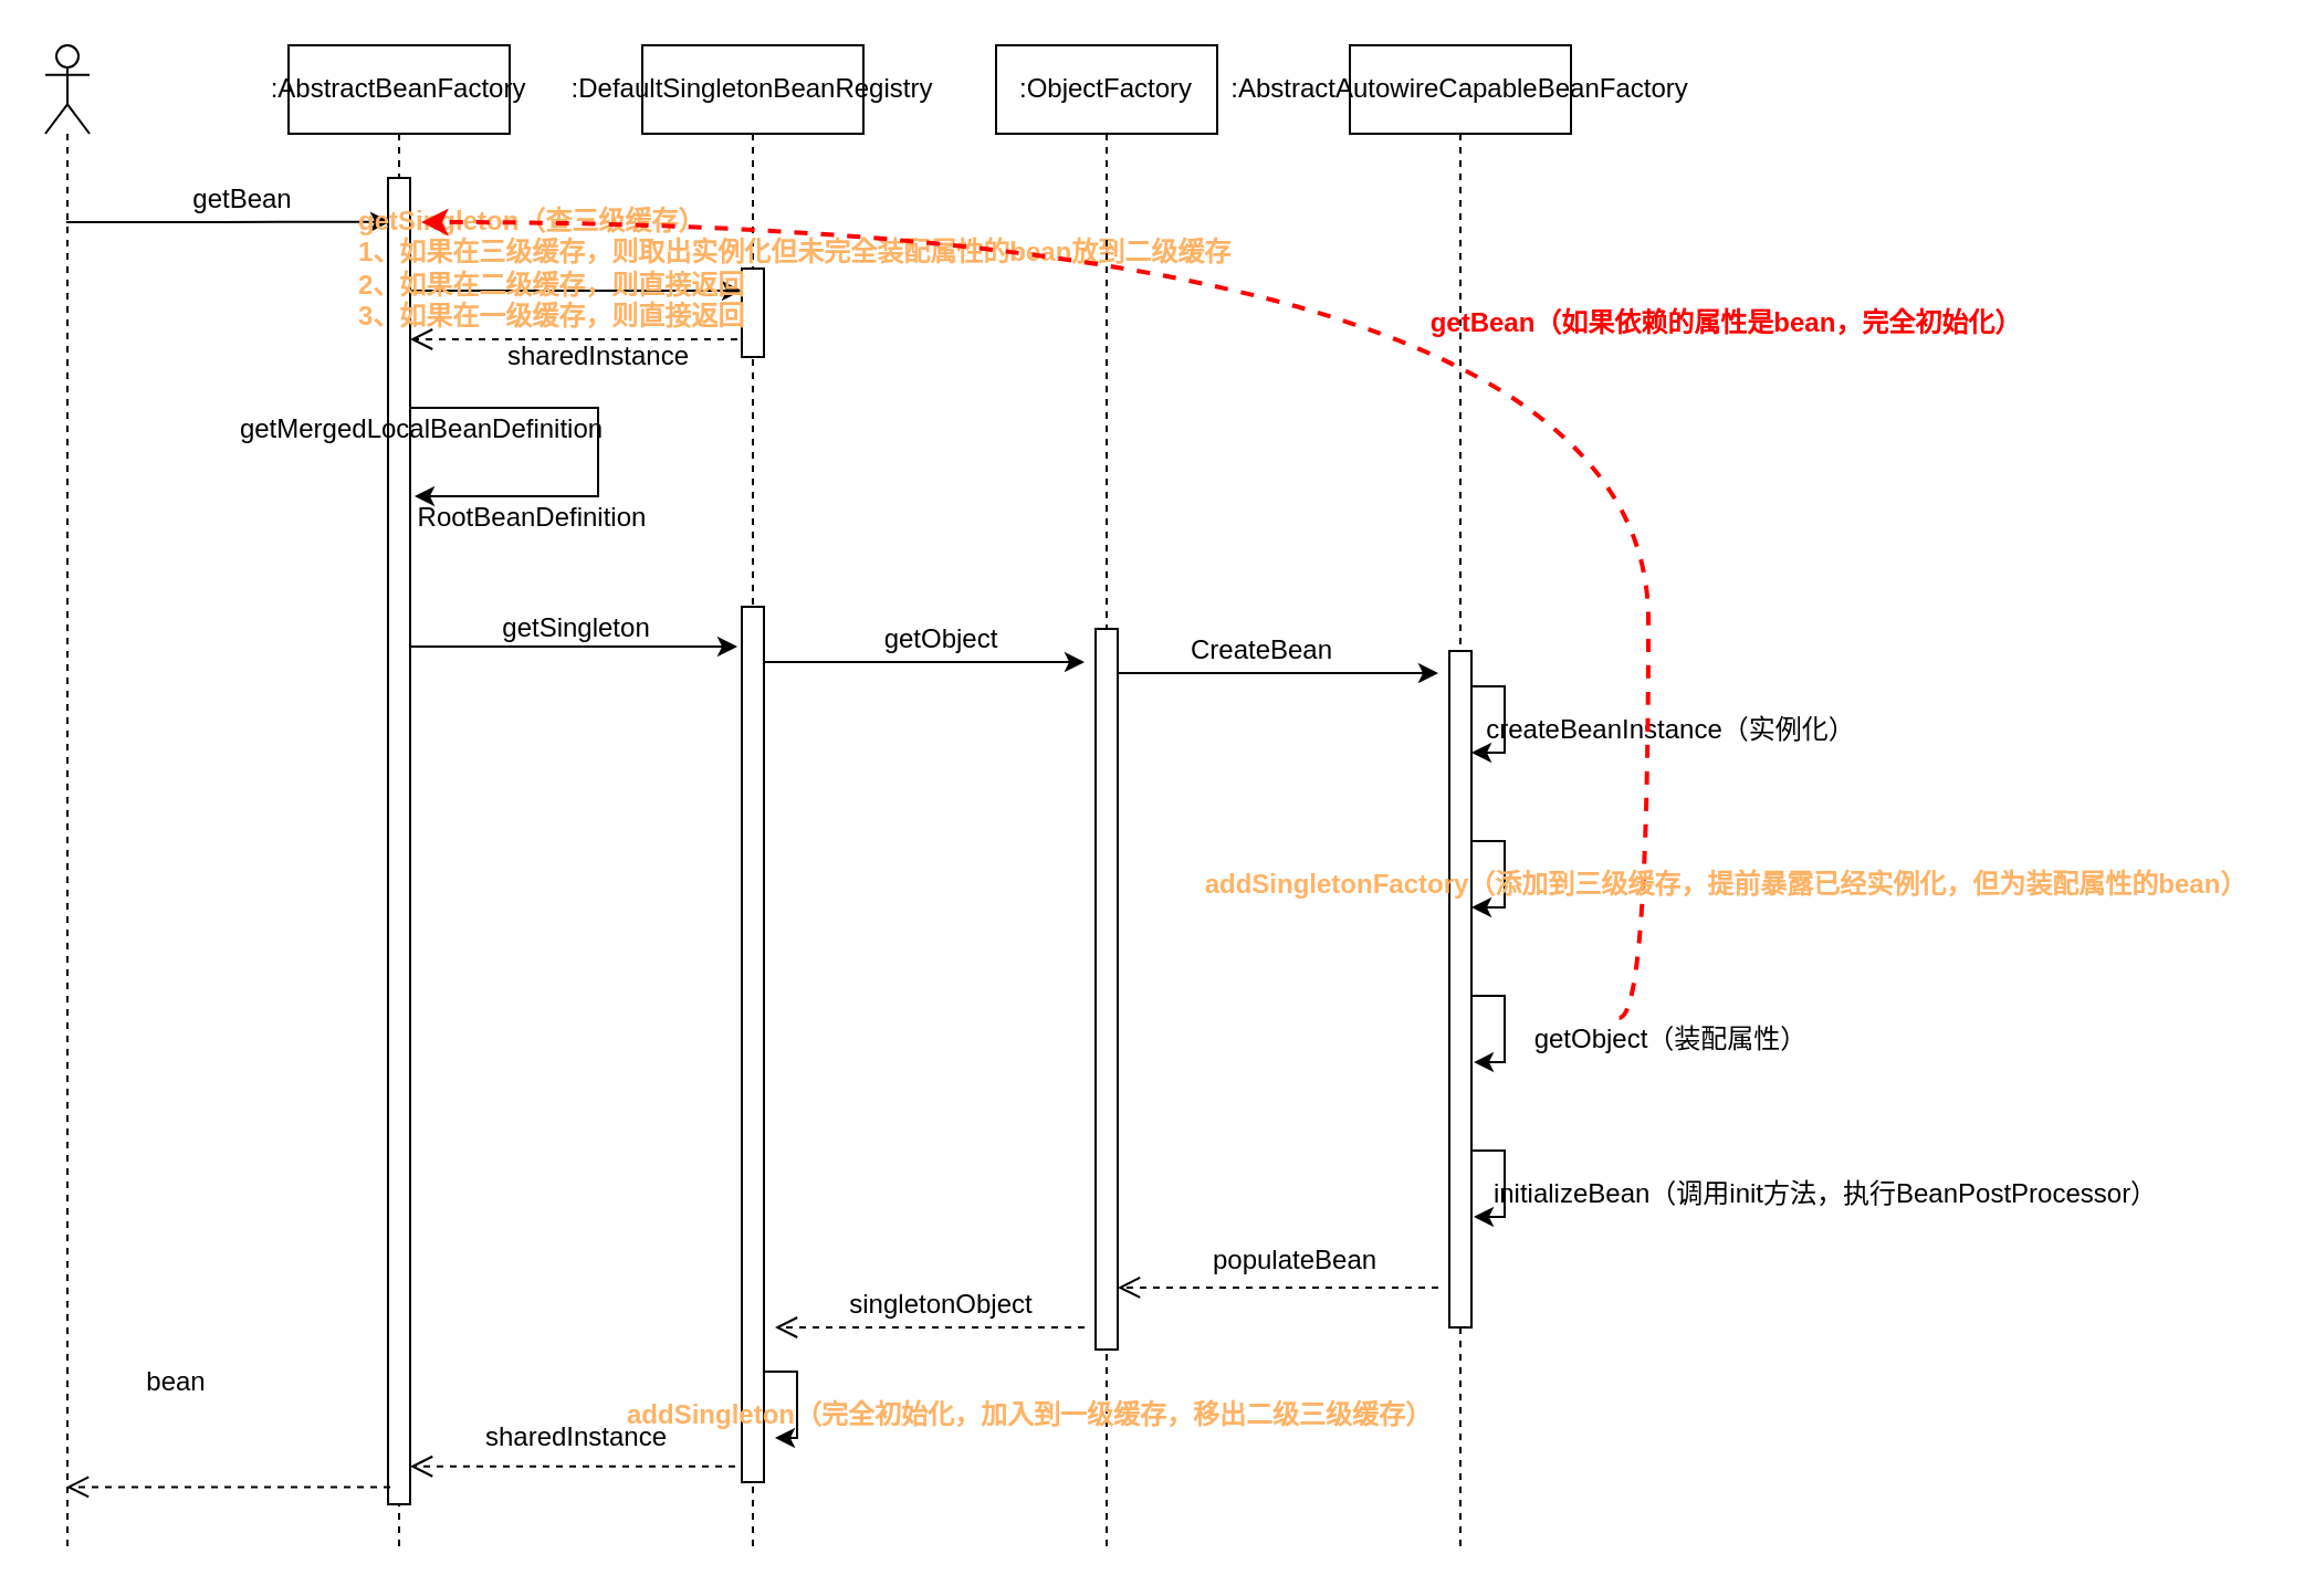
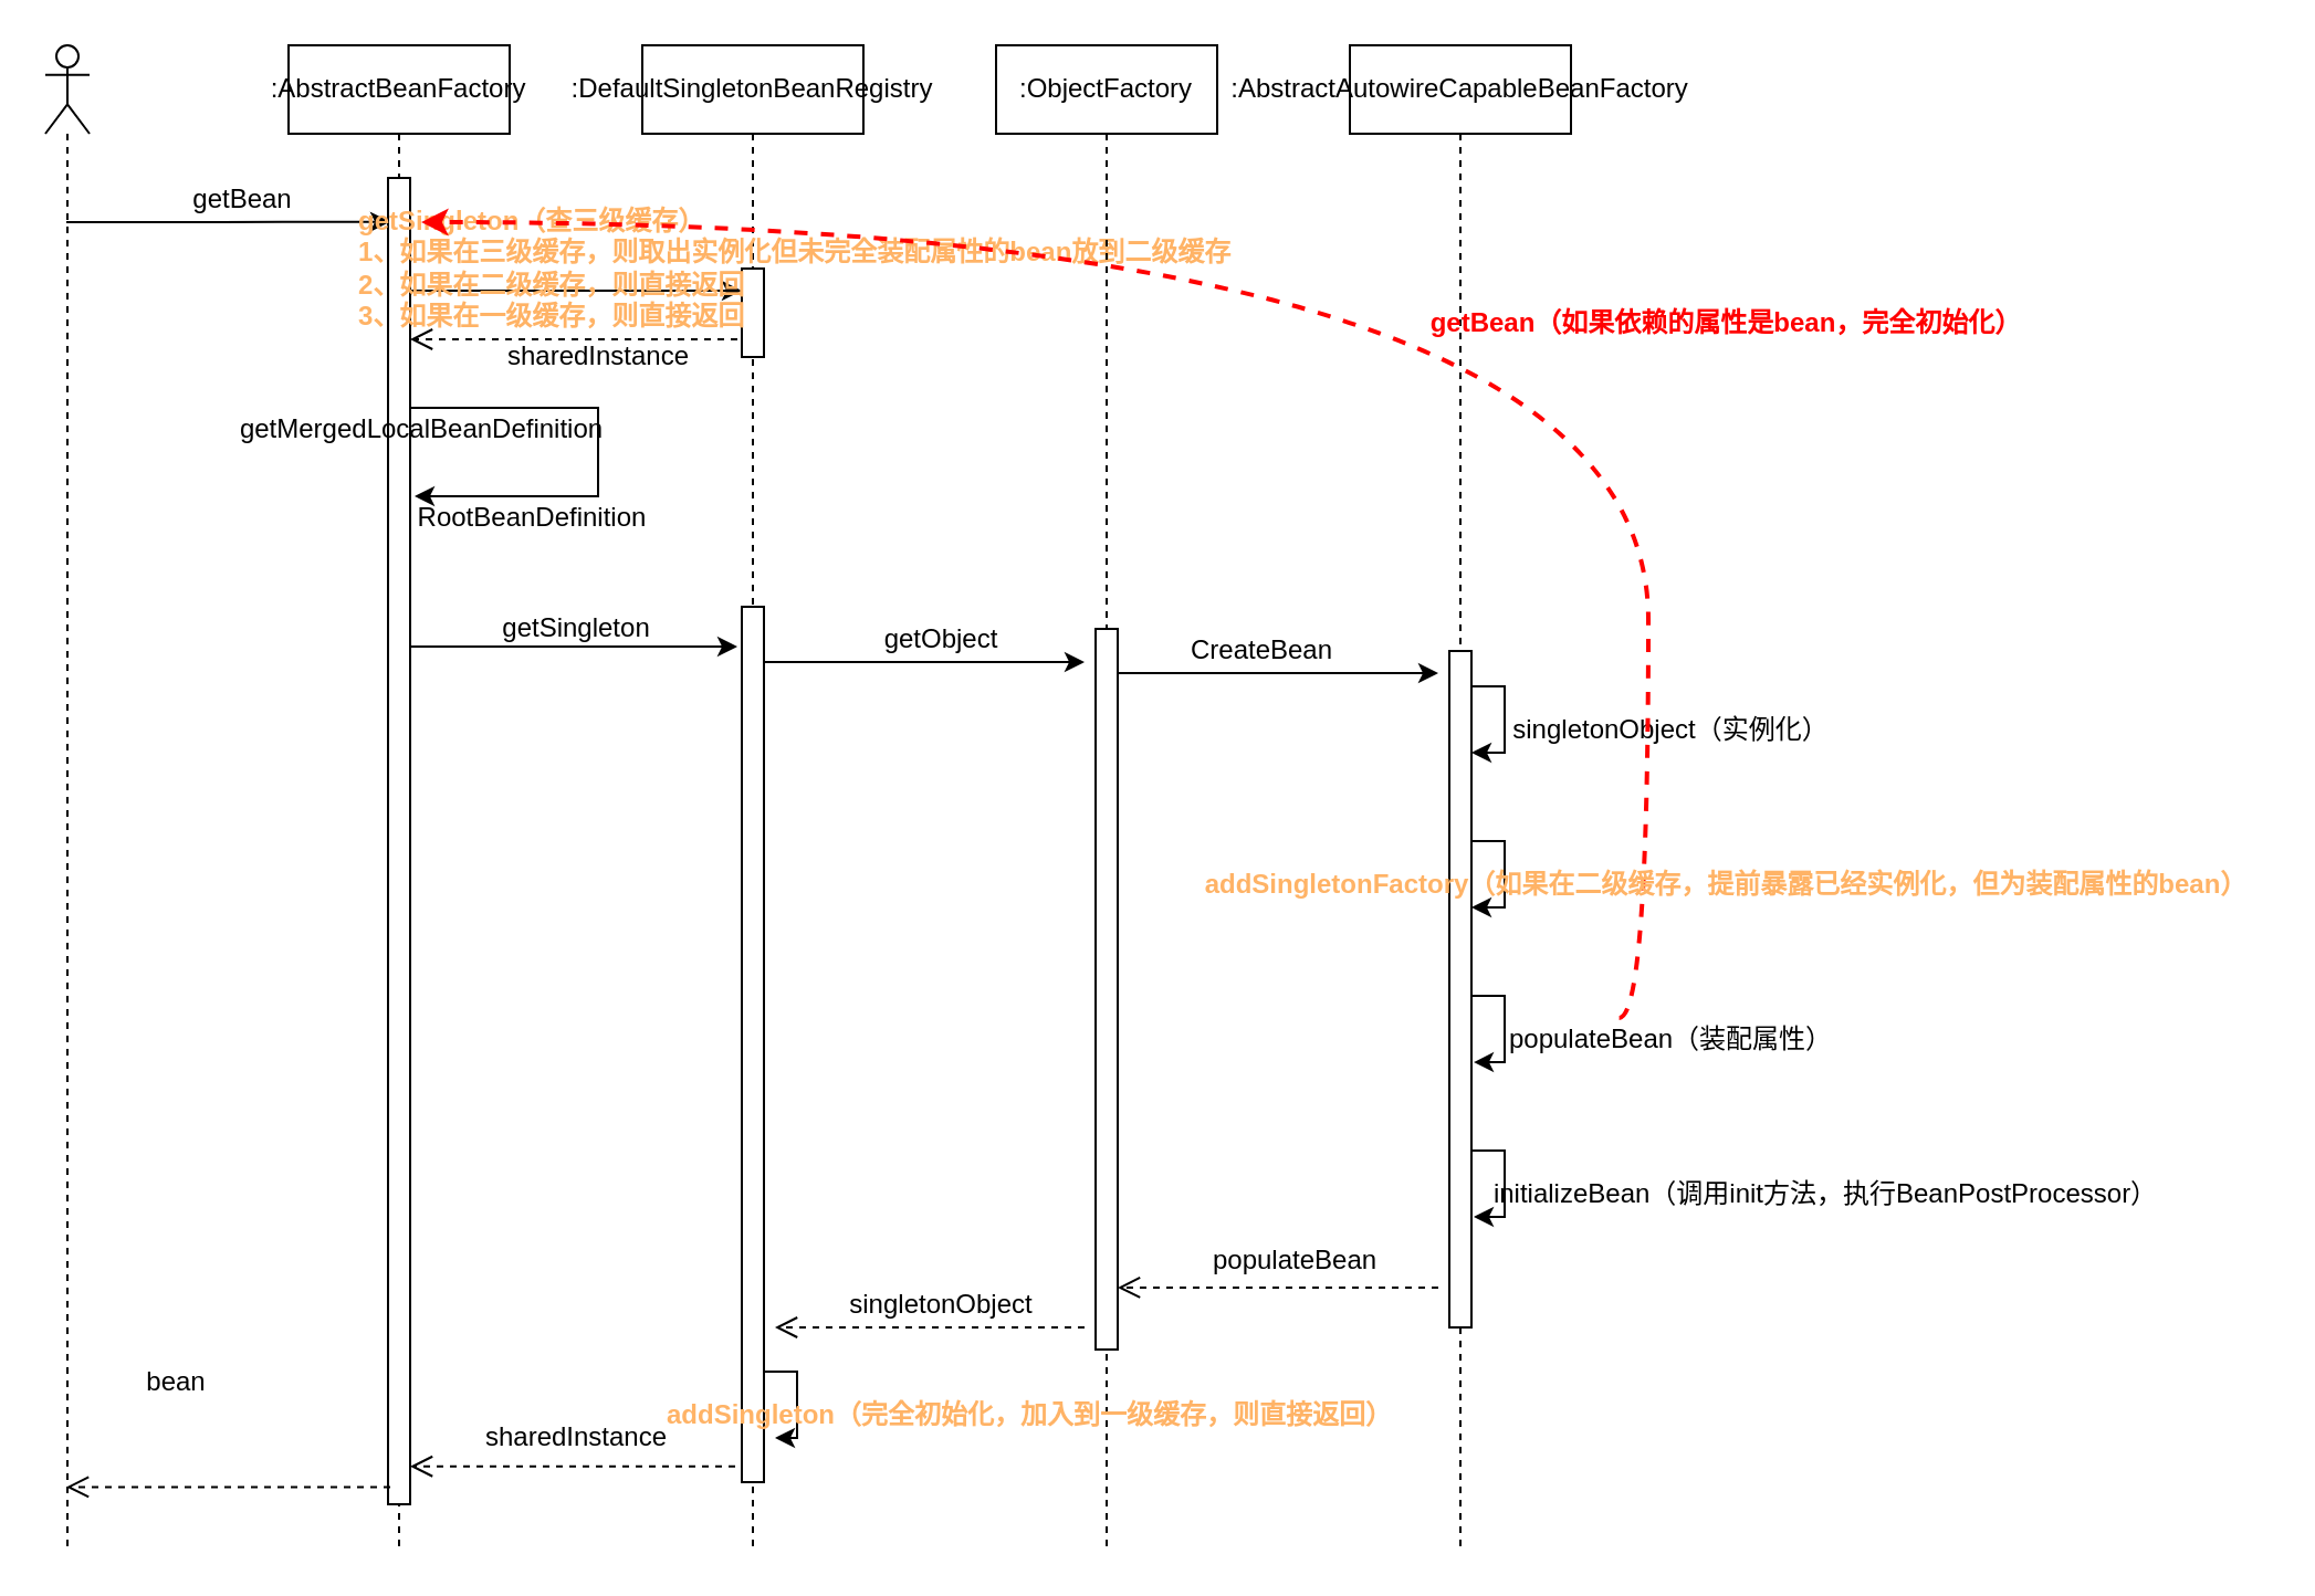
- <mxCell id="29" value="createBeanInstance（实例化）" style="text;html=1;align=center;verticalAlign=middle;resizable=0;points=[];;autosize=1;" parent="1" vertex="1"><mxGeometry x="665" y="320" width="180" height="20" as="geometry" /></mxCell>
+ <mxCell id="29" value="singletonObject（实例化）" style="text;html=1;align=center;verticalAlign=middle;resizable=0;points=[];;autosize=1;" parent="1" vertex="1"><mxGeometry x="665" y="320" width="180" height="20" as="geometry" /></mxCell>
- <mxCell id="45" value="addSingletonFactory（添加到三级缓存，提前暴露已经实例化，但为装配属性的bean）" style="text;html=1;align=center;verticalAlign=middle;resizable=0;points=[];;autosize=1;fontColor=#FFB366;fontStyle=1" vertex="1" parent="1"><mxGeometry x="535" y="390" width="490" height="20" as="geometry" /></mxCell>
+ <mxCell id="45" value="addSingletonFactory（如果在二级缓存，提前暴露已经实例化，但为装配属性的bean）" style="text;html=1;align=center;verticalAlign=middle;resizable=0;points=[];;autosize=1;fontColor=#FFB366;fontStyle=1" vertex="1" parent="1"><mxGeometry x="535" y="390" width="490" height="20" as="geometry" /></mxCell>
- <mxCell id="32" value="getObject（装配属性）" style="text;html=1;align=center;verticalAlign=middle;resizable=0;points=[];;autosize=1;" parent="1" vertex="1"><mxGeometry x="675" y="460" width="160" height="20" as="geometry" /></mxCell>
+ <mxCell id="32" value="populateBean（装配属性）" style="text;html=1;align=center;verticalAlign=middle;resizable=0;points=[];;autosize=1;" parent="1" vertex="1"><mxGeometry x="675" y="460" width="160" height="20" as="geometry" /></mxCell>
- <mxCell id="39" value="addSingleton（完全初始化，加入到一级缓存，移出二级三级缓存）" style="text;html=1;align=center;verticalAlign=middle;resizable=0;points=[];;autosize=1;fontColor=#FFB366;fontStyle=1" parent="1" vertex="1"><mxGeometry x="275" y="630" width="380" height="20" as="geometry" /></mxCell>
+ <mxCell id="39" value="addSingleton（完全初始化，加入到一级缓存，则直接返回）" style="text;html=1;align=center;verticalAlign=middle;resizable=0;points=[];;autosize=1;fontColor=#FFB366;fontStyle=1" parent="1" vertex="1"><mxGeometry x="275" y="630" width="380" height="20" as="geometry" /></mxCell>
